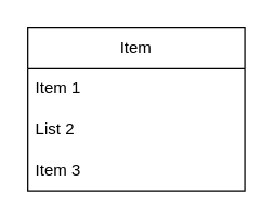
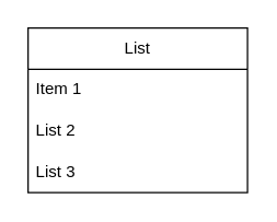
- <mxCell id="2" value="Item" style="swimlane;fontStyle=0;childLayout=stackLayout;horizontal=1;startSize=30;horizontalStack=0;resizeParent=1;resizeParentMax=0;resizeLast=0;collapsible=1;marginBottom=0;whiteSpace=wrap;html=1;" vertex="1" parent="1"><mxGeometry x="20" y="20" width="160" height="120" as="geometry" /></mxCell>
+ <mxCell id="2" value="List" style="swimlane;fontStyle=0;childLayout=stackLayout;horizontal=1;startSize=30;horizontalStack=0;resizeParent=1;resizeParentMax=0;resizeLast=0;collapsible=1;marginBottom=0;whiteSpace=wrap;html=1;" vertex="1" parent="1"><mxGeometry x="20" y="20" width="160" height="120" as="geometry" /></mxCell>
- <mxCell id="5" value="Item 3" style="text;strokeColor=none;fillColor=none;align=left;verticalAlign=middle;spacingLeft=4;spacingRight=4;overflow=hidden;points=[[0,0.5],[1,0.5]];portConstraint=eastwest;rotatable=0;whiteSpace=wrap;html=1;" vertex="1" parent="2"><mxGeometry y="90" width="160" height="30" as="geometry" /></mxCell>
+ <mxCell id="5" value="List 3" style="text;strokeColor=none;fillColor=none;align=left;verticalAlign=middle;spacingLeft=4;spacingRight=4;overflow=hidden;points=[[0,0.5],[1,0.5]];portConstraint=eastwest;rotatable=0;whiteSpace=wrap;html=1;" vertex="1" parent="2"><mxGeometry y="90" width="160" height="30" as="geometry" /></mxCell>
